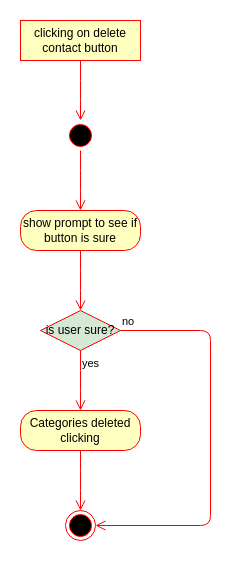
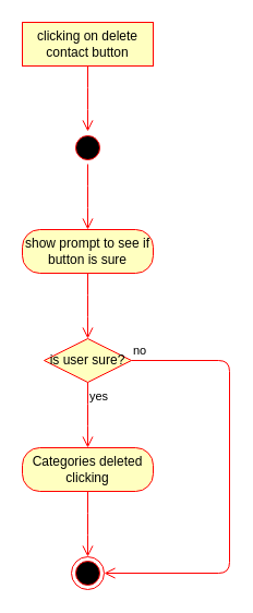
- <mxCell id="8" value="is user sure?" style="rhombus;whiteSpace=wrap;html=1;fillColor=#d5e8d4;strokeColor=#ff0000;" vertex="1" parent="1"><mxGeometry x="40" y="310" width="80" height="40" as="geometry" /></mxCell>
+ <mxCell id="8" value="is user sure?" style="rhombus;whiteSpace=wrap;html=1;fillColor=#ffffc0;strokeColor=#ff0000;" vertex="1" parent="1"><mxGeometry x="40" y="310" width="80" height="40" as="geometry" /></mxCell>
